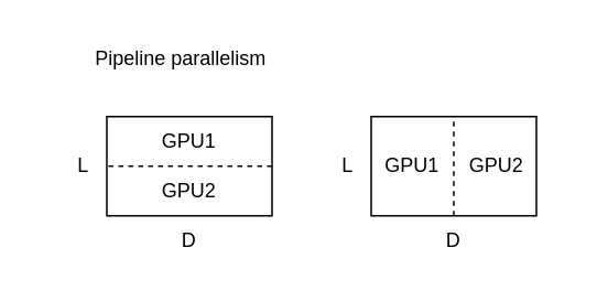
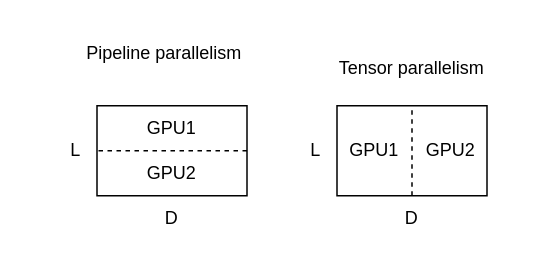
+ <mxCell id="13" value="Tensor parallelism" style="text;strokeColor=none;align=center;fillColor=none;html=1;verticalAlign=middle;whiteSpace=wrap;rounded=0;" vertex="1" parent="1"><mxGeometry x="209" y="30" width="130" height="30" as="geometry" /></mxCell>
